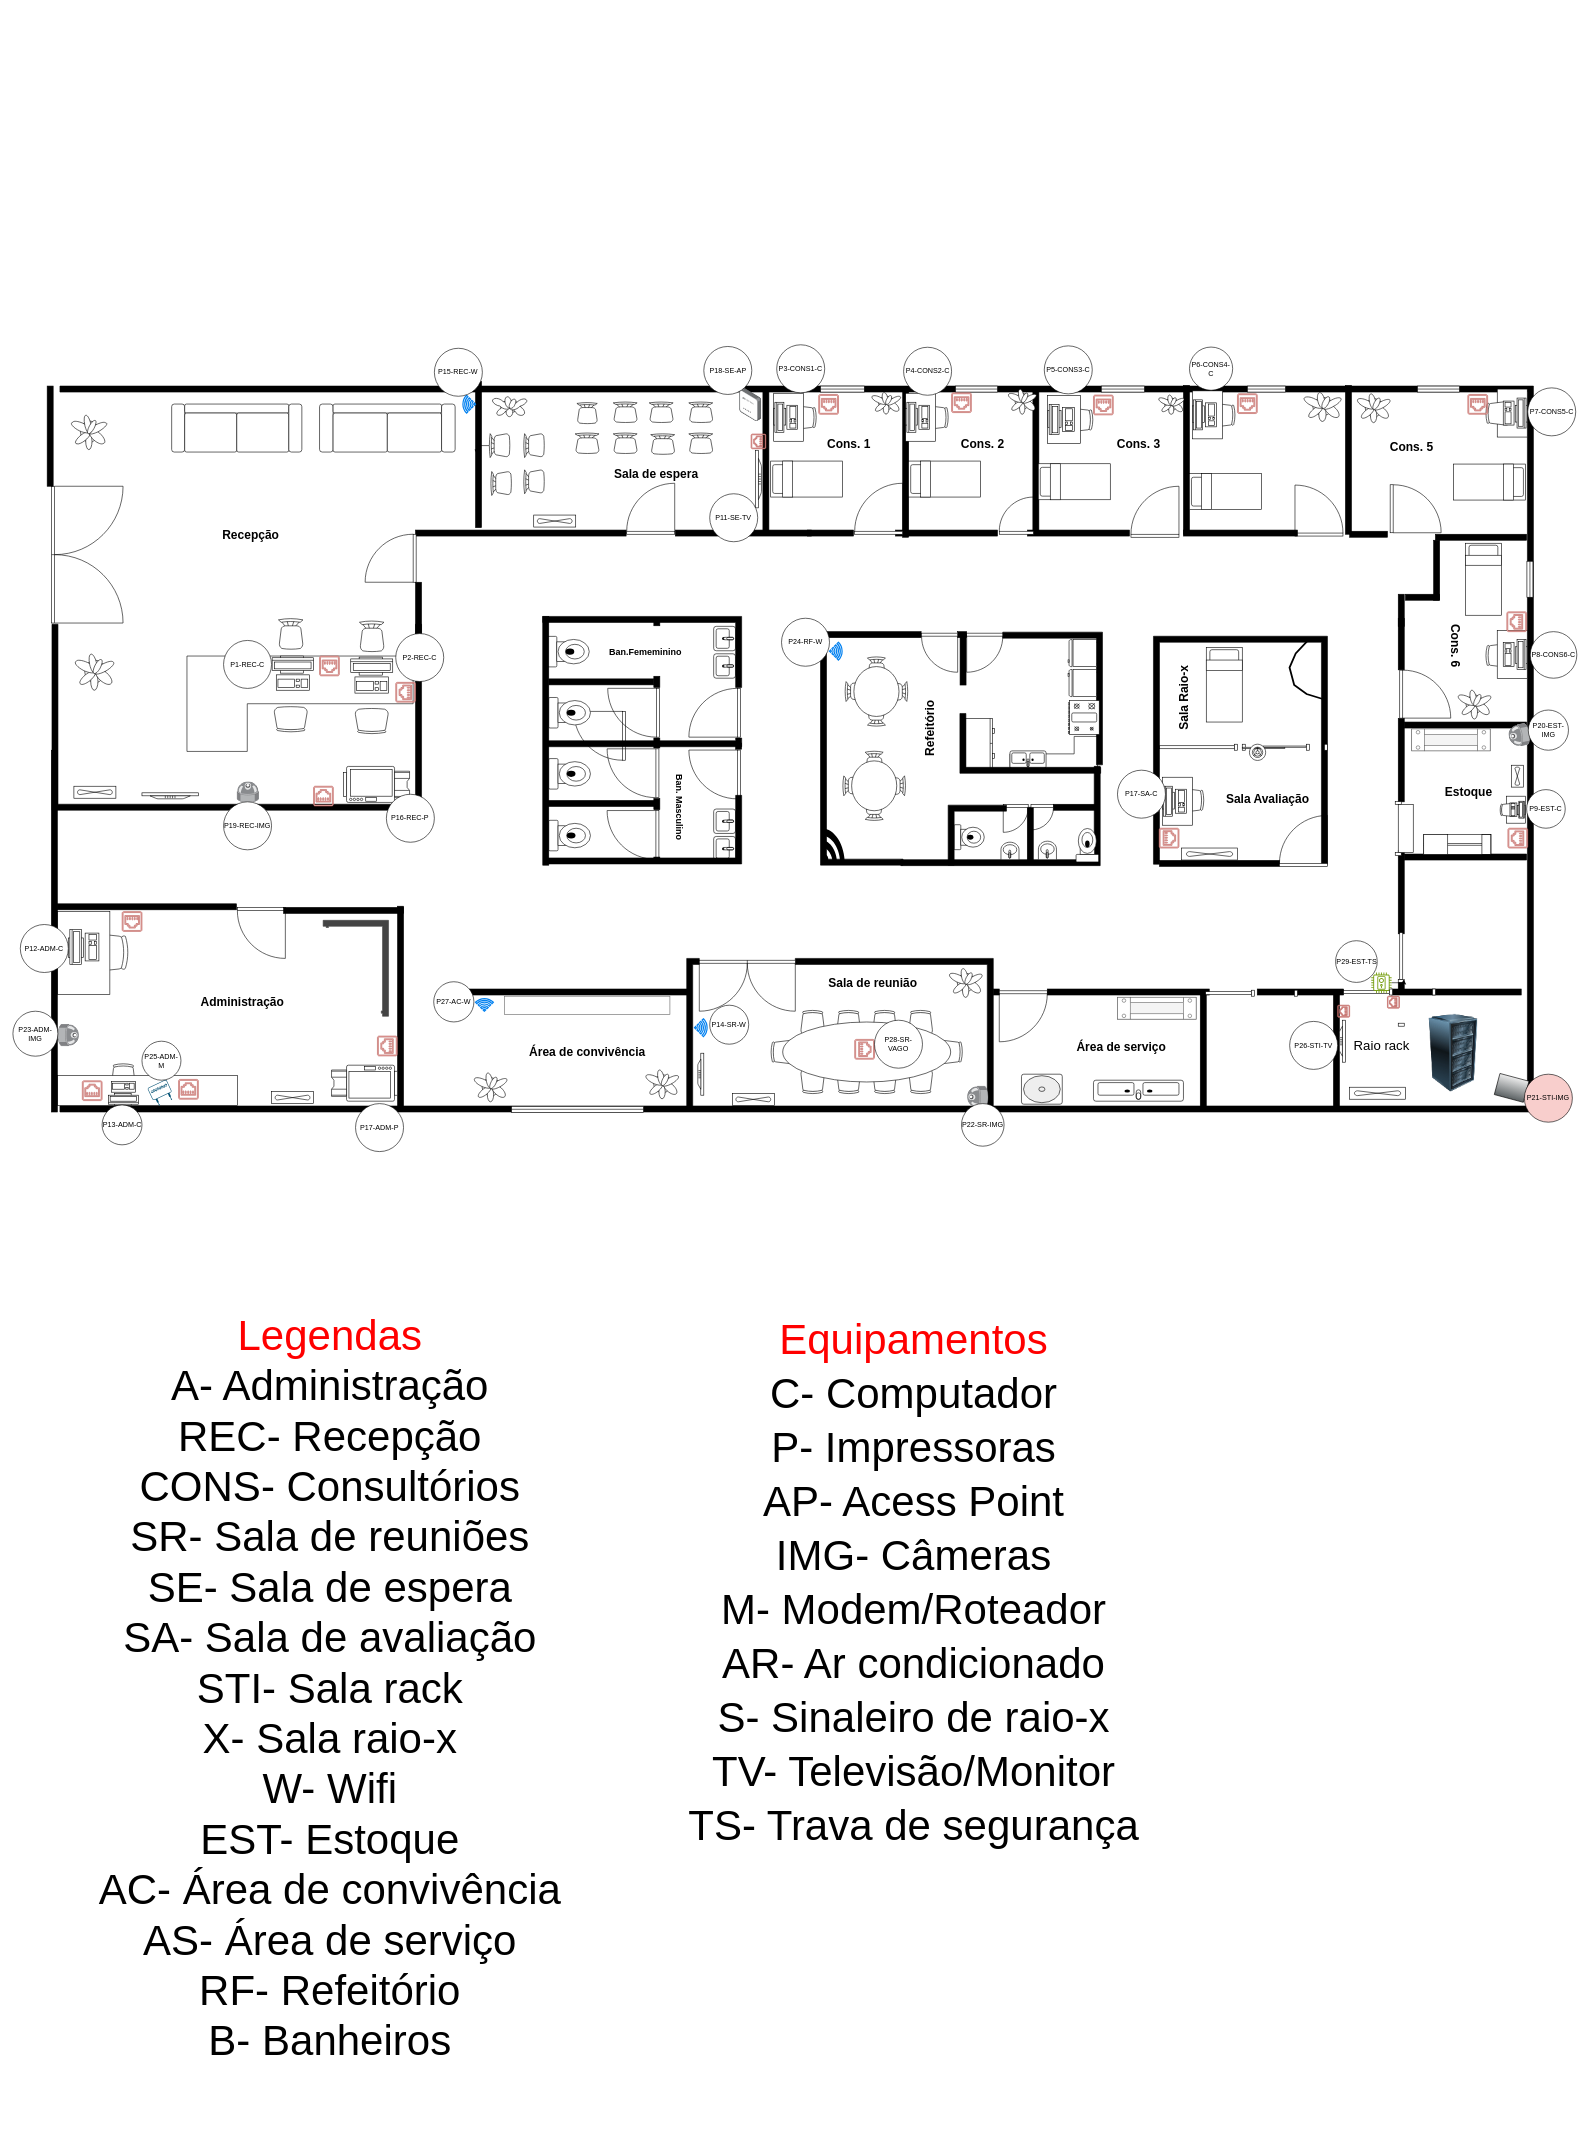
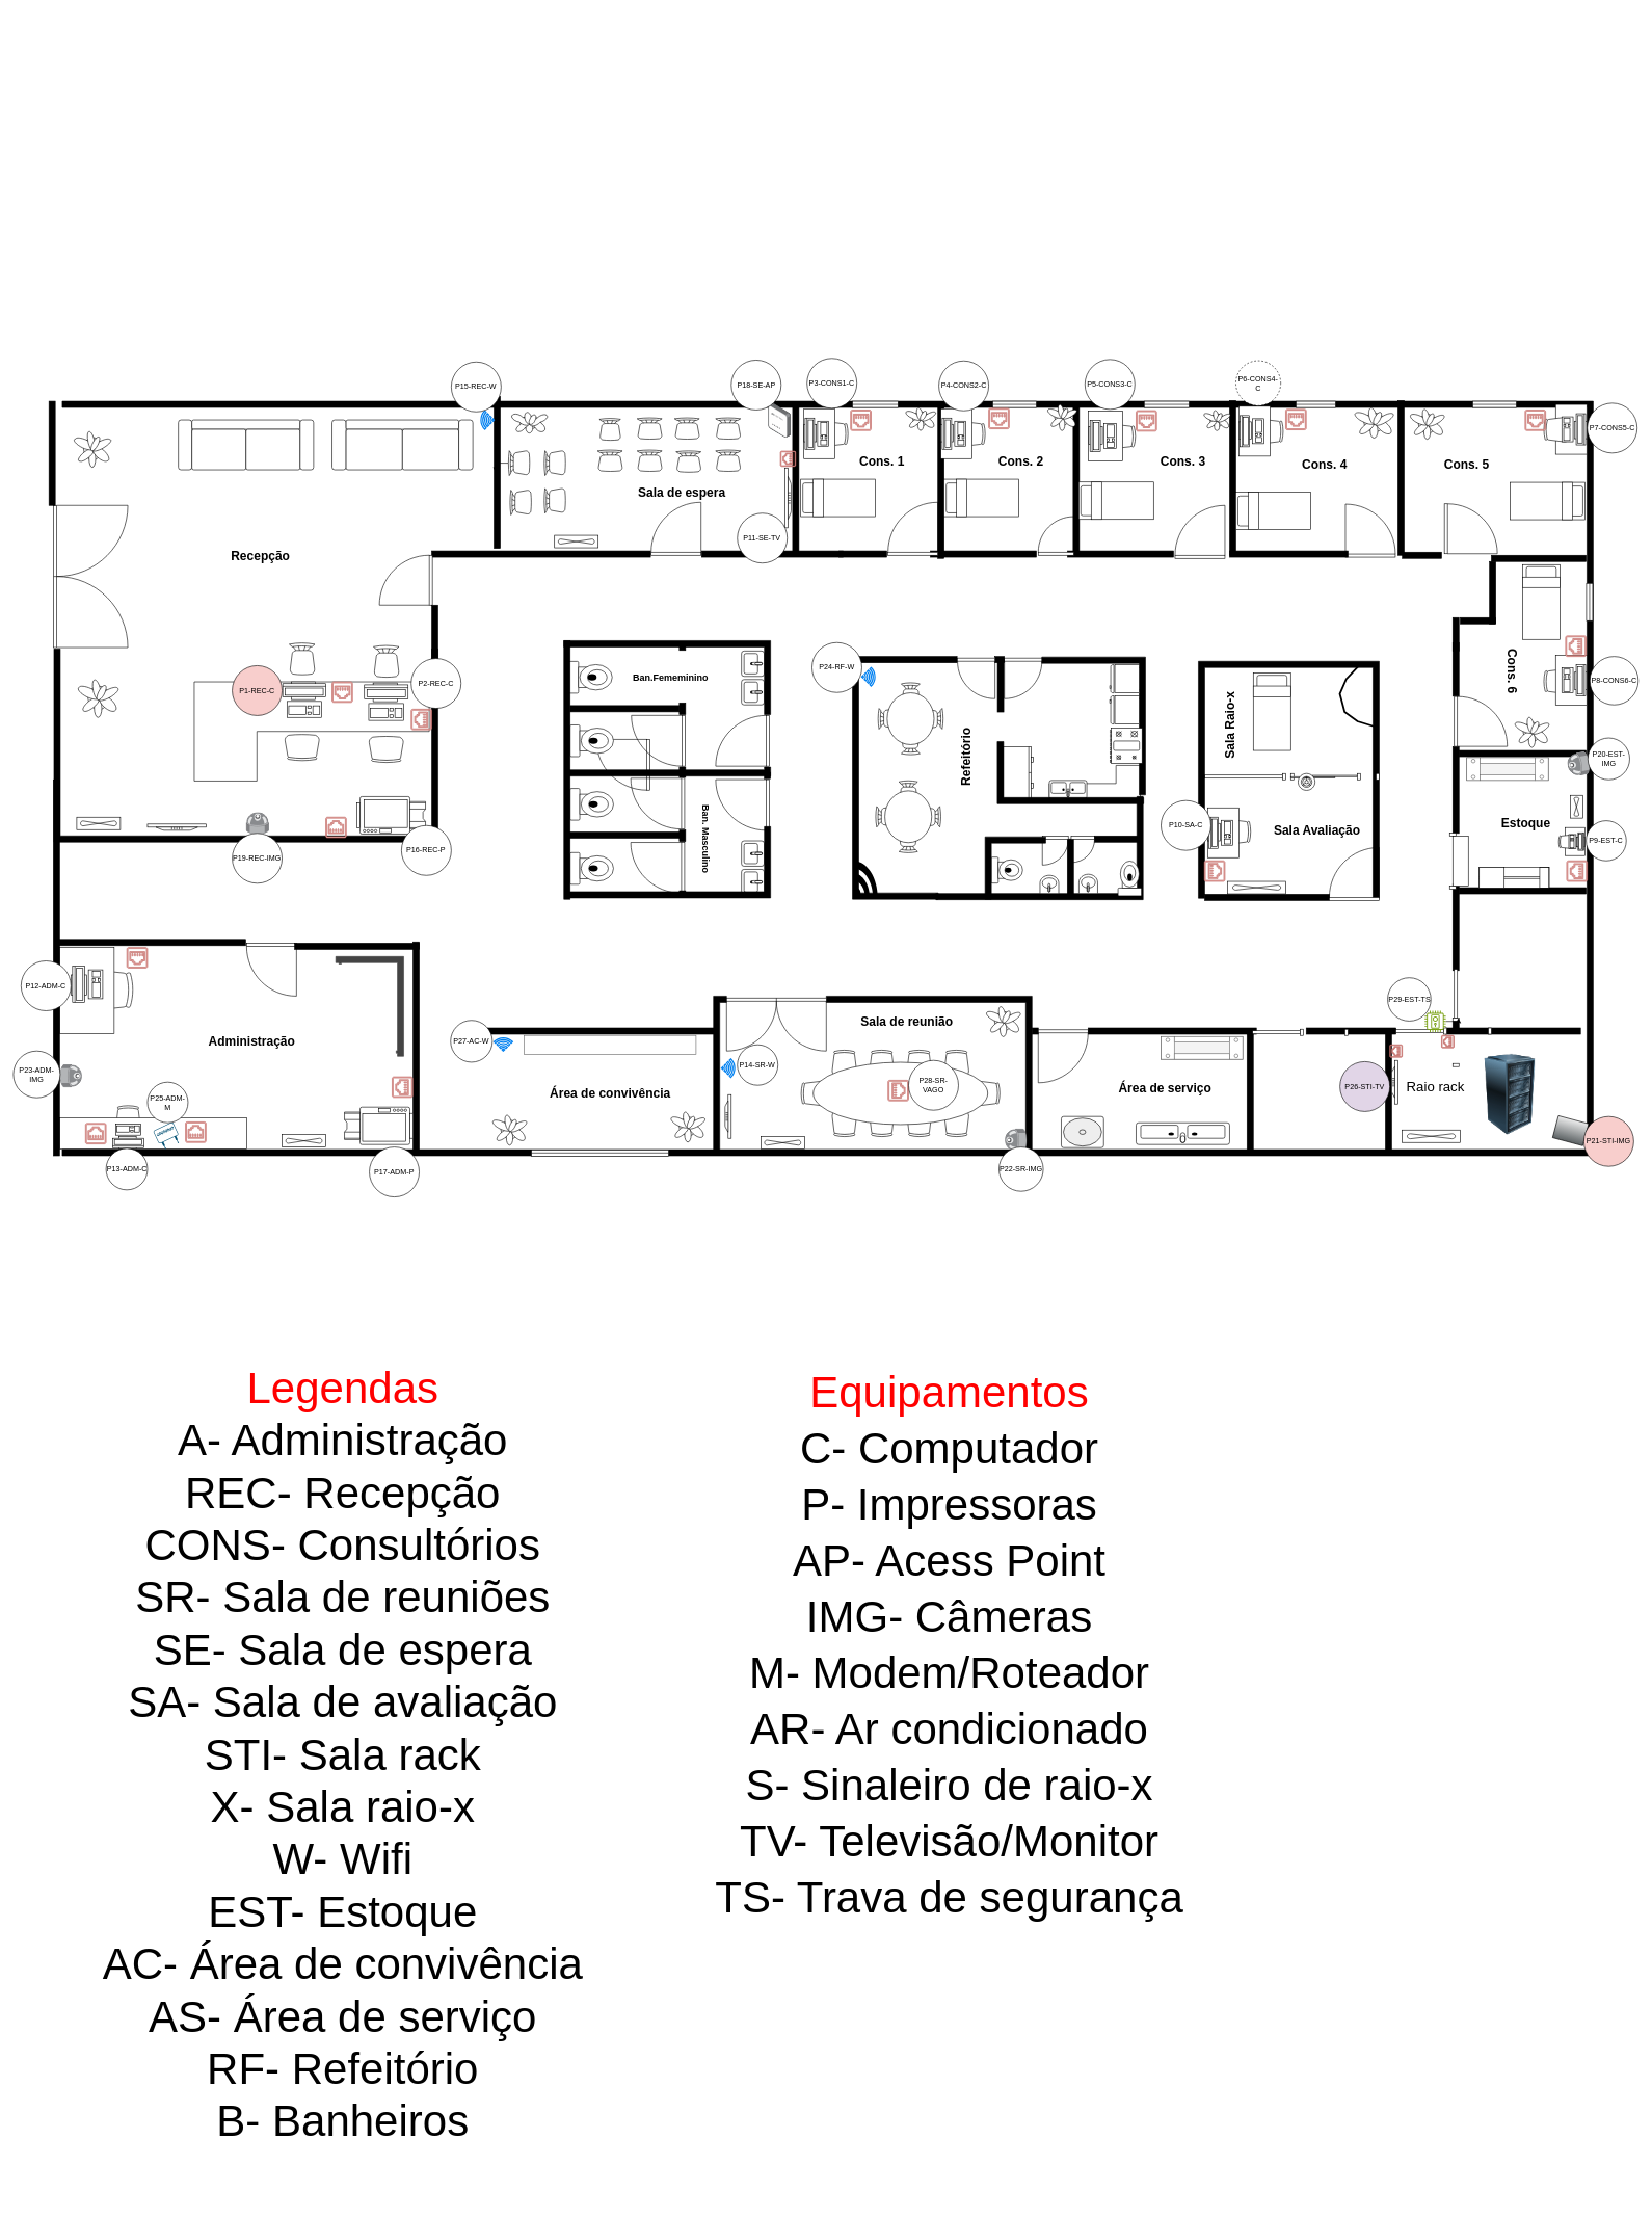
- <mxCell id="315" value="P6-CONS4-C" style="ellipse;whiteSpace=wrap;html=1;aspect=fixed;" parent="1" vertex="1"><mxGeometry x="1982" y="578" width="72" height="72" as="geometry" /></mxCell>
+ <mxCell id="315" value="P6-CONS4-C" style="ellipse;whiteSpace=wrap;html=1;aspect=fixed;dashed=1;" parent="1" vertex="1"><mxGeometry x="1982" y="578" width="72" height="72" as="geometry" /></mxCell>
+ <mxCell id="248" value="Cons. 4" style="text;html=1;align=center;verticalAlign=middle;resizable=0;points=[];autosize=1;strokeColor=none;fillColor=none;fontFamily=arial;fontSize=20;fontStyle=1" parent="1" vertex="1"><mxGeometry x="2078.5" y="723" width="90" height="40" as="geometry" /></mxCell>
- <mxCell id="303" value="P1-REC-C" style="ellipse;whiteSpace=wrap;html=1;aspect=fixed;" parent="1" vertex="1"><mxGeometry x="372" y="1067" width="80" height="80" as="geometry" /></mxCell>
+ <mxCell id="303" value="P1-REC-C" style="ellipse;whiteSpace=wrap;html=1;aspect=fixed;fillColor=#f8cecc;" parent="1" vertex="1"><mxGeometry x="372" y="1067" width="80" height="80" as="geometry" /></mxCell>
- <mxCell id="319" value="P17-SA-C" style="ellipse;whiteSpace=wrap;html=1;aspect=fixed;" parent="1" vertex="1"><mxGeometry x="1862" y="1283.25" width="80" height="80" as="geometry" /></mxCell>
+ <mxCell id="319" value="P10-SA-C" style="ellipse;whiteSpace=wrap;html=1;aspect=fixed;" parent="1" vertex="1"><mxGeometry x="1862" y="1283.25" width="80" height="80" as="geometry" /></mxCell>
- <mxCell id="320" value="P26-STI-TV" style="ellipse;whiteSpace=wrap;html=1;aspect=fixed;" parent="1" vertex="1"><mxGeometry x="2149" y="1702" width="80" height="80" as="geometry" /></mxCell>
+ <mxCell id="320" value="P26-STI-TV" style="ellipse;whiteSpace=wrap;html=1;aspect=fixed;fillColor=#e1d5e7;" parent="1" vertex="1"><mxGeometry x="2149" y="1702" width="80" height="80" as="geometry" /></mxCell>
